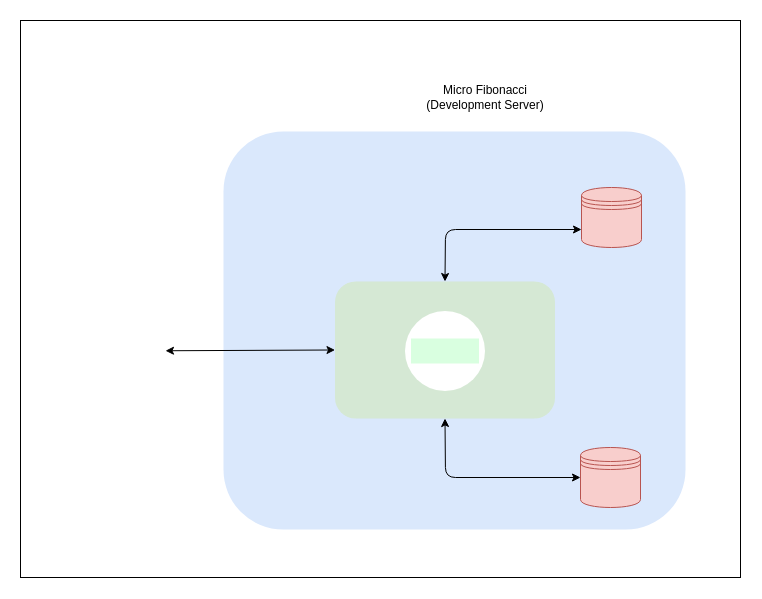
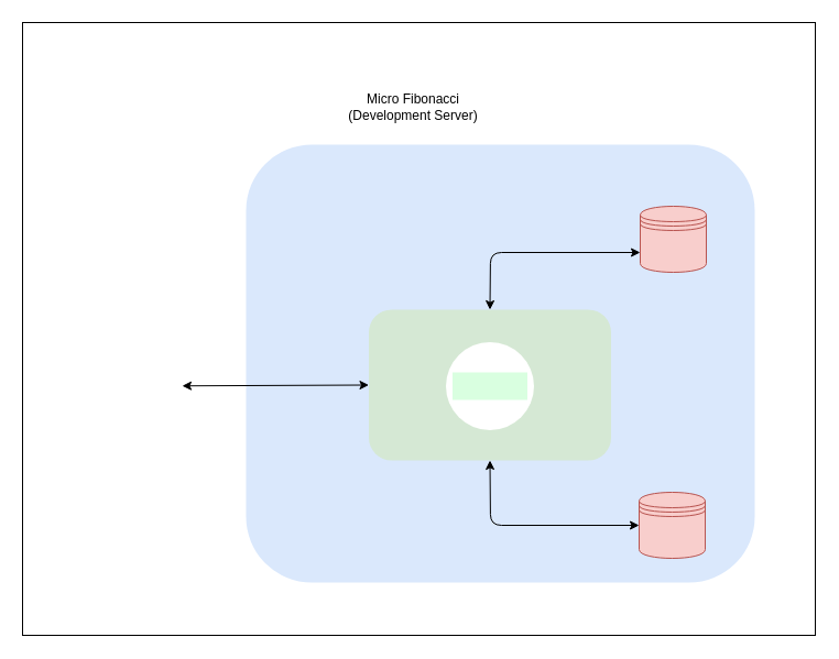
- <mxCell id="4" value="Micro Fibonacci&lt;br&gt;&lt;div&gt;(Development Server)&lt;/div&gt;" style="text;html=1;strokeColor=none;fillColor=none;align=center;verticalAlign=middle;whiteSpace=wrap;rounded=0;" parent="1" vertex="1"><mxGeometry x="414.5" y="87" width="140" height="20" as="geometry" /></mxCell>
+ <mxCell id="4" value="Micro Fibonacci&lt;br&gt;&lt;div&gt;(Development Server)&lt;/div&gt;" style="text;html=1;strokeColor=none;fillColor=none;align=center;verticalAlign=middle;whiteSpace=wrap;rounded=0;" parent="1" vertex="1"><mxGeometry x="304.5" y="87" width="140" height="20" as="geometry" /></mxCell>
